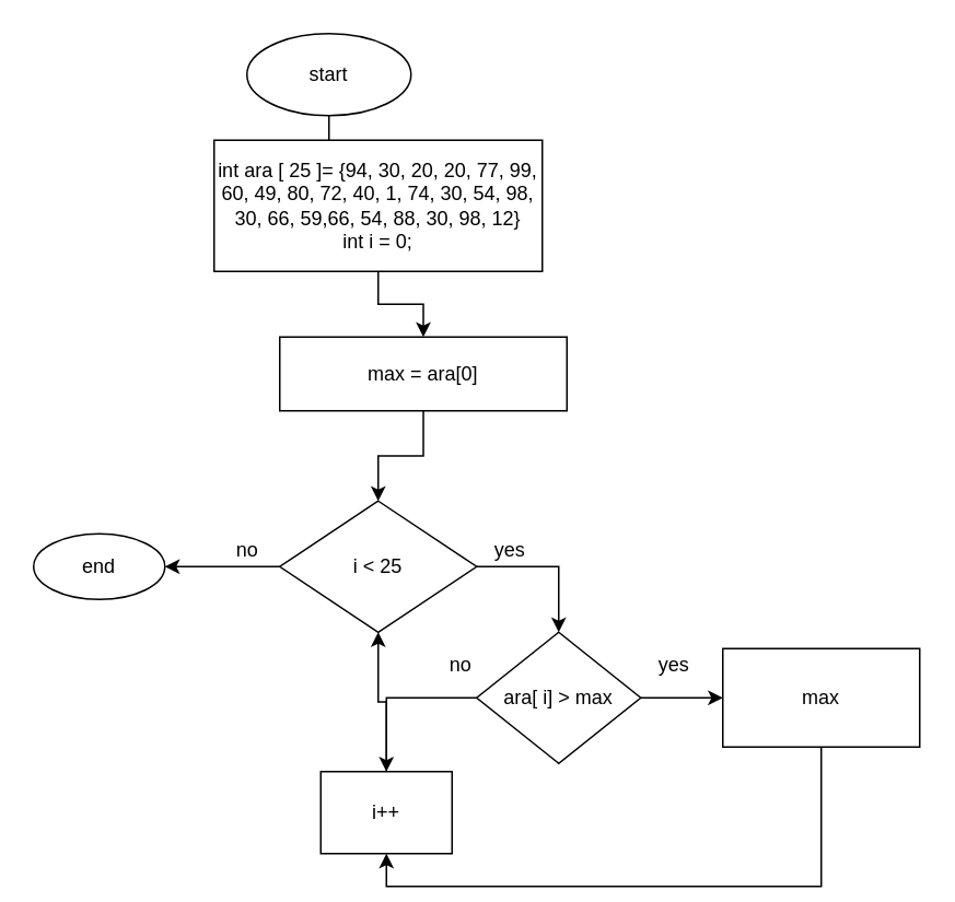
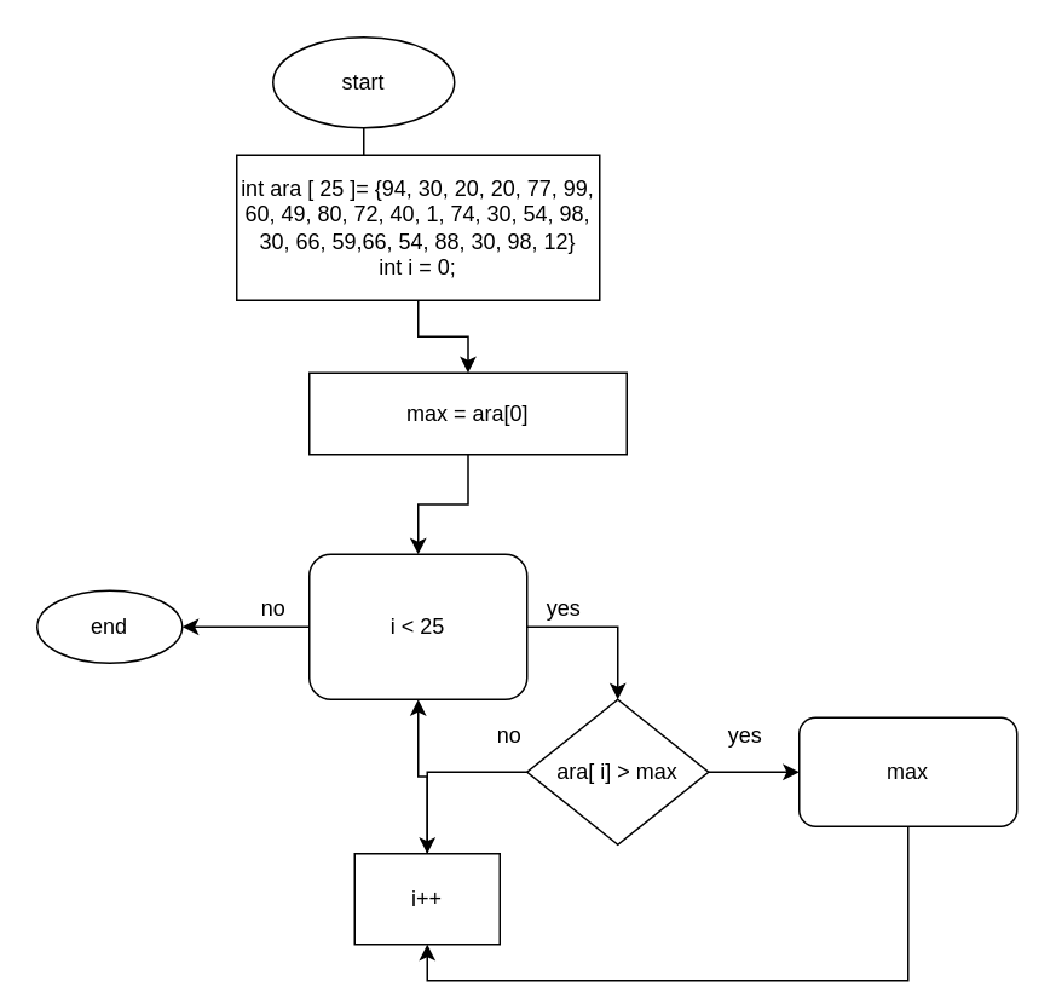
- <mxCell id="10" value="i &amp;lt; 25" style="rhombus;whiteSpace=wrap;html=1;rounded=0;shadow=0;glass=0;sketch=0;" vertex="1" parent="1"><mxGeometry x="170" y="305" width="120" height="80" as="geometry" /></mxCell>
+ <mxCell id="10" value="i &amp;lt; 25" style="whiteSpace=wrap;html=1;shadow=0;glass=0;sketch=0;rounded=1;" vertex="1" parent="1"><mxGeometry x="170" y="305" width="120" height="80" as="geometry" /></mxCell>
- <mxCell id="17" value="max" style="whiteSpace=wrap;html=1;rounded=0;shadow=0;glass=0;sketch=0;" vertex="1" parent="1"><mxGeometry x="440" y="395" width="120" height="60" as="geometry" /></mxCell>
+ <mxCell id="17" value="max" style="whiteSpace=wrap;html=1;shadow=0;glass=0;sketch=0;rounded=1;" vertex="1" parent="1"><mxGeometry x="440" y="395" width="120" height="60" as="geometry" /></mxCell>
